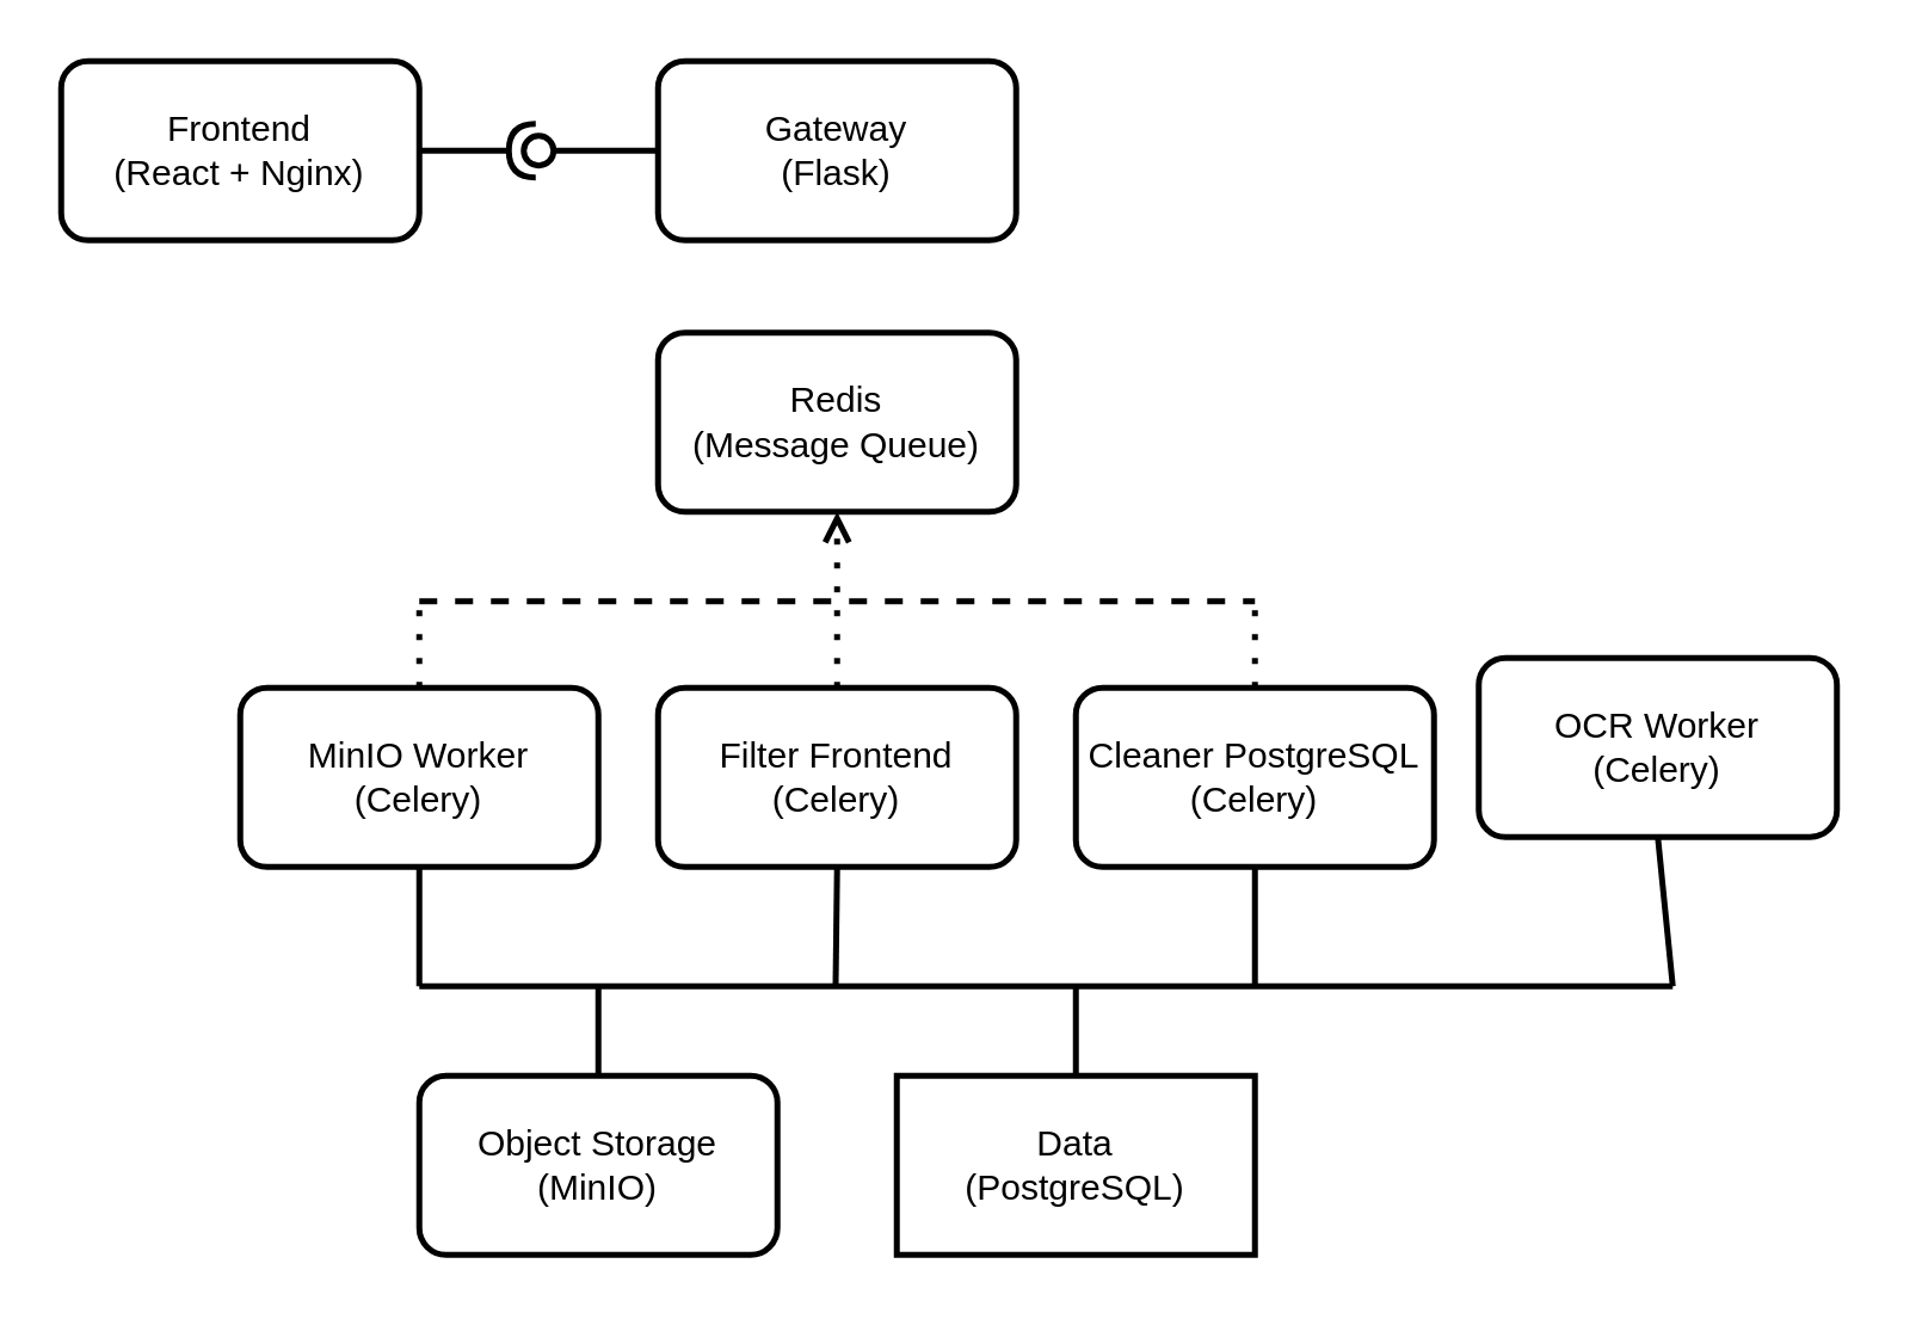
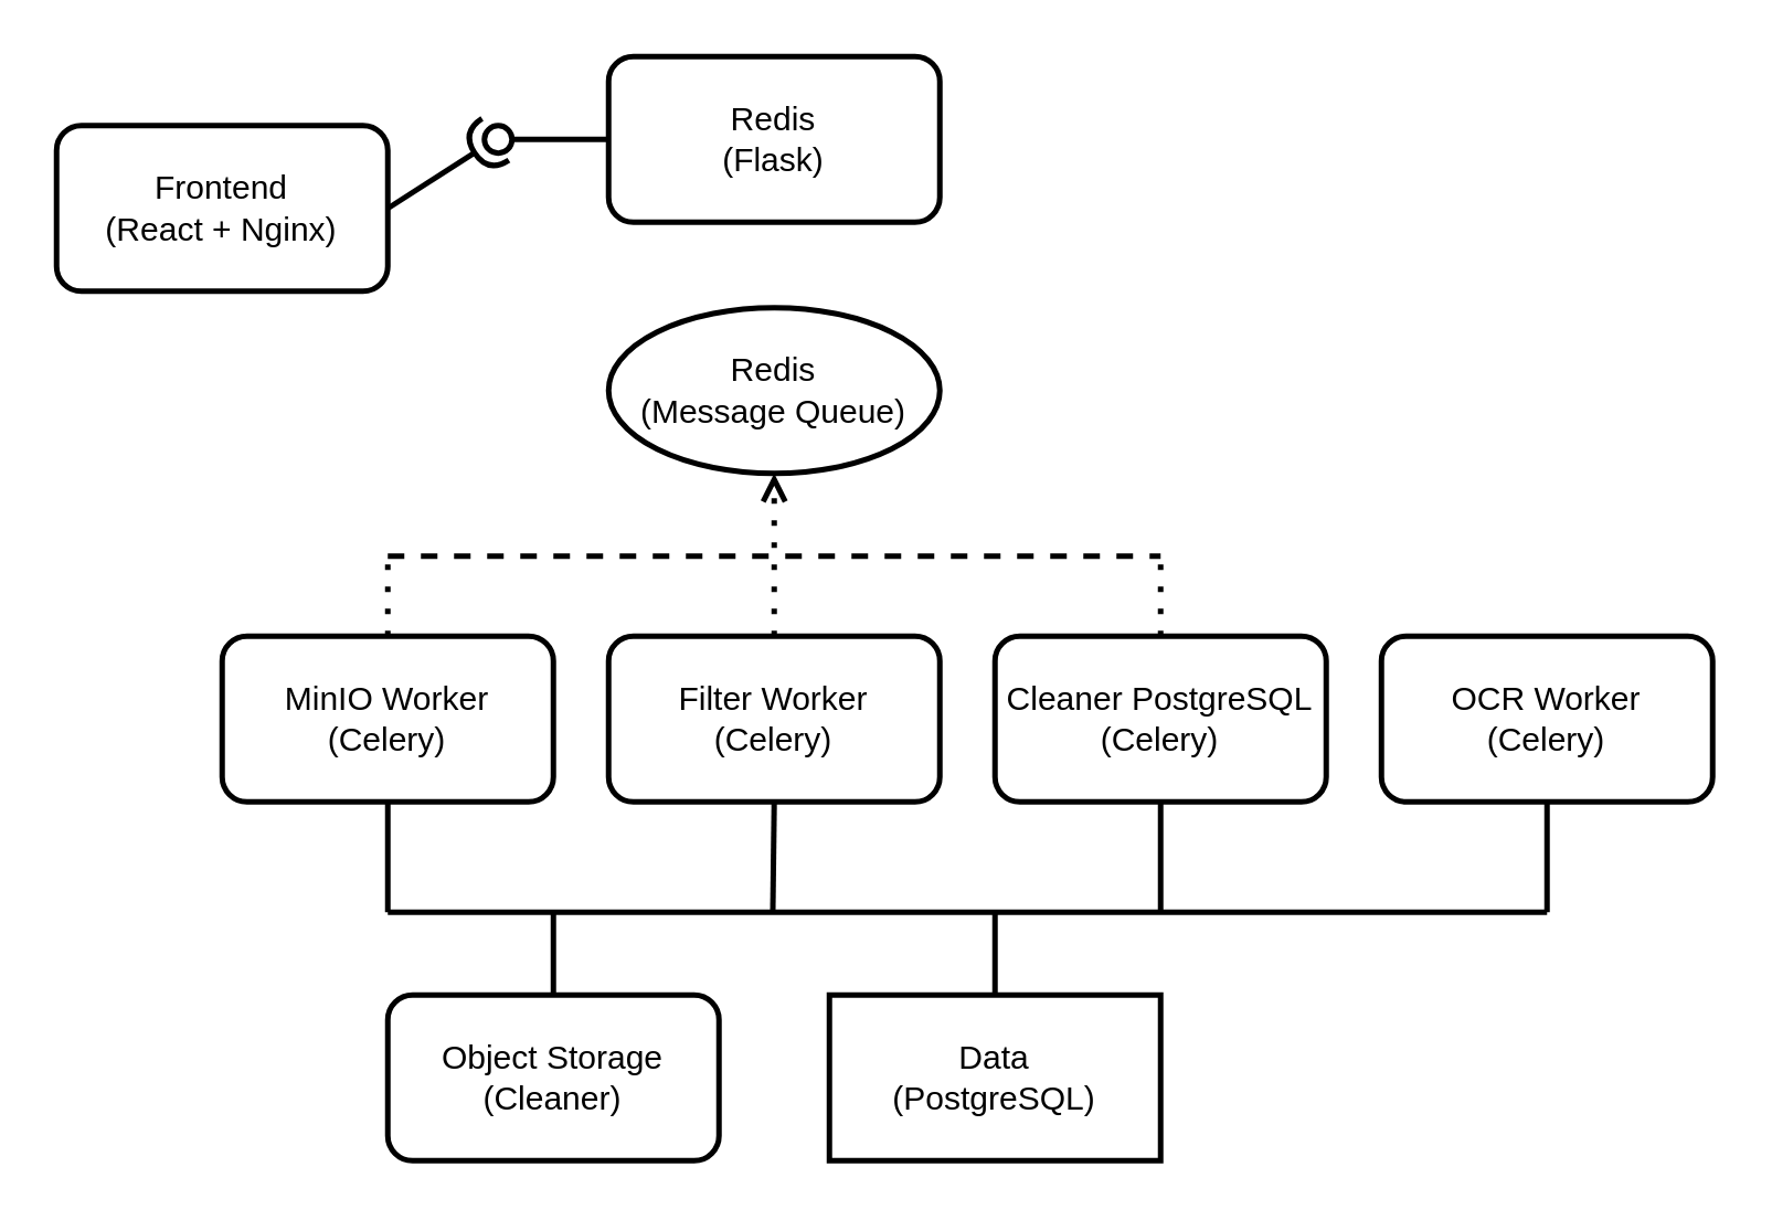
- <mxCell id="2" value="Frontend&lt;div&gt;(React + Nginx)&lt;/div&gt;" style="rounded=1;whiteSpace=wrap;html=1;strokeWidth=2;strokeColor=light-dark(#000000,#FFFFFF);fillColor=none;fontColor=light-dark(#000000,#FFFFFF);" vertex="1" parent="1"><mxGeometry x="20" y="20" width="120" height="60" as="geometry" /></mxCell>
+ <mxCell id="2" value="Frontend&lt;div&gt;(React + Nginx)&lt;/div&gt;" style="rounded=1;whiteSpace=wrap;html=1;strokeWidth=2;strokeColor=light-dark(#000000,#FFFFFF);fillColor=none;fontColor=light-dark(#000000,#FFFFFF);" vertex="1" parent="1"><mxGeometry x="20" y="45" width="120" height="60" as="geometry" /></mxCell>
- <mxCell id="3" value="Gateway&lt;div&gt;(Flask)&lt;/div&gt;" style="rounded=1;whiteSpace=wrap;html=1;strokeWidth=2;strokeColor=light-dark(#000000,#FFFFFF);fillColor=none;fontColor=light-dark(#000000,#FFFFFF);" vertex="1" parent="1"><mxGeometry x="220" y="20" width="120" height="60" as="geometry" /></mxCell>
+ <mxCell id="3" value="Redis&lt;div&gt;(Flask)&lt;/div&gt;" style="rounded=1;whiteSpace=wrap;html=1;strokeWidth=2;strokeColor=light-dark(#000000,#FFFFFF);fillColor=none;fontColor=light-dark(#000000,#FFFFFF);" vertex="1" parent="1"><mxGeometry x="220" y="20" width="120" height="60" as="geometry" /></mxCell>
- <mxCell id="4" value="Redis&lt;div&gt;(Message Queue)&lt;/div&gt;" style="rounded=1;whiteSpace=wrap;html=1;strokeWidth=2;strokeColor=light-dark(#000000,#FFFFFF);fillColor=none;fontColor=light-dark(#000000,#FFFFFF);" vertex="1" parent="1"><mxGeometry x="220" y="111" width="120" height="60" as="geometry" /></mxCell>
+ <mxCell id="4" value="Redis&lt;div&gt;(Message Queue)&lt;/div&gt;" style="ellipse;whiteSpace=wrap;html=1;strokeWidth=2;strokeColor=light-dark(#000000,#FFFFFF);fillColor=none;fontColor=light-dark(#000000,#FFFFFF);" vertex="1" parent="1"><mxGeometry x="220" y="111" width="120" height="60" as="geometry" /></mxCell>
- <mxCell id="8" value="OCR Worker&lt;div&gt;(Celery)&lt;/div&gt;" style="rounded=1;whiteSpace=wrap;html=1;strokeWidth=2;strokeColor=light-dark(#000000,#FFFFFF);fillColor=none;fontColor=light-dark(#000000,#FFFFFF);" vertex="1" parent="1"><mxGeometry x="495" y="220" width="120" height="60" as="geometry" /></mxCell>
+ <mxCell id="8" value="OCR Worker&lt;div&gt;(Celery)&lt;/div&gt;" style="rounded=1;whiteSpace=wrap;html=1;strokeWidth=2;strokeColor=light-dark(#000000,#FFFFFF);fillColor=none;fontColor=light-dark(#000000,#FFFFFF);" vertex="1" parent="1"><mxGeometry x="500" y="230" width="120" height="60" as="geometry" /></mxCell>
- <mxCell id="5" value="Filter Frontend&lt;div&gt;(Celery)&lt;/div&gt;" style="rounded=1;whiteSpace=wrap;html=1;strokeWidth=2;strokeColor=light-dark(#000000,#FFFFFF);fillColor=none;fontColor=light-dark(#000000,#FFFFFF);" vertex="1" parent="1"><mxGeometry x="220" y="230" width="120" height="60" as="geometry" /></mxCell>
+ <mxCell id="5" value="Filter Worker&lt;div&gt;(Celery)&lt;/div&gt;" style="rounded=1;whiteSpace=wrap;html=1;strokeWidth=2;strokeColor=light-dark(#000000,#FFFFFF);fillColor=none;fontColor=light-dark(#000000,#FFFFFF);" vertex="1" parent="1"><mxGeometry x="220" y="230" width="120" height="60" as="geometry" /></mxCell>
- <mxCell id="10" value="Object Storage&lt;br&gt;&lt;div&gt;(&lt;span style=&quot;background-color: transparent;&quot;&gt;MinIO&lt;/span&gt;&lt;span style=&quot;background-color: transparent;&quot;&gt;)&lt;/span&gt;&lt;/div&gt;" style="rounded=1;whiteSpace=wrap;html=1;strokeWidth=2;strokeColor=light-dark(#000000,#FFFFFF);fillColor=none;fontColor=light-dark(#000000,#FFFFFF);" vertex="1" parent="1"><mxGeometry x="140" y="360" width="120" height="60" as="geometry" /></mxCell>
+ <mxCell id="10" value="Object Storage&lt;br&gt;&lt;div&gt;(&lt;span style=&quot;background-color: transparent;&quot;&gt;Cleaner&lt;/span&gt;&lt;span style=&quot;background-color: transparent;&quot;&gt;)&lt;/span&gt;&lt;/div&gt;" style="rounded=1;whiteSpace=wrap;html=1;strokeWidth=2;strokeColor=light-dark(#000000,#FFFFFF);fillColor=none;fontColor=light-dark(#000000,#FFFFFF);" vertex="1" parent="1"><mxGeometry x="140" y="360" width="120" height="60" as="geometry" /></mxCell>
